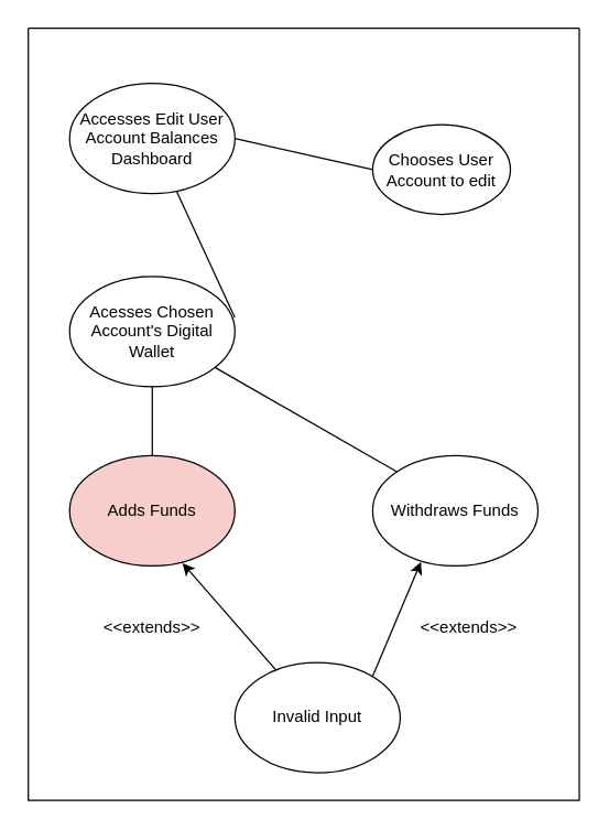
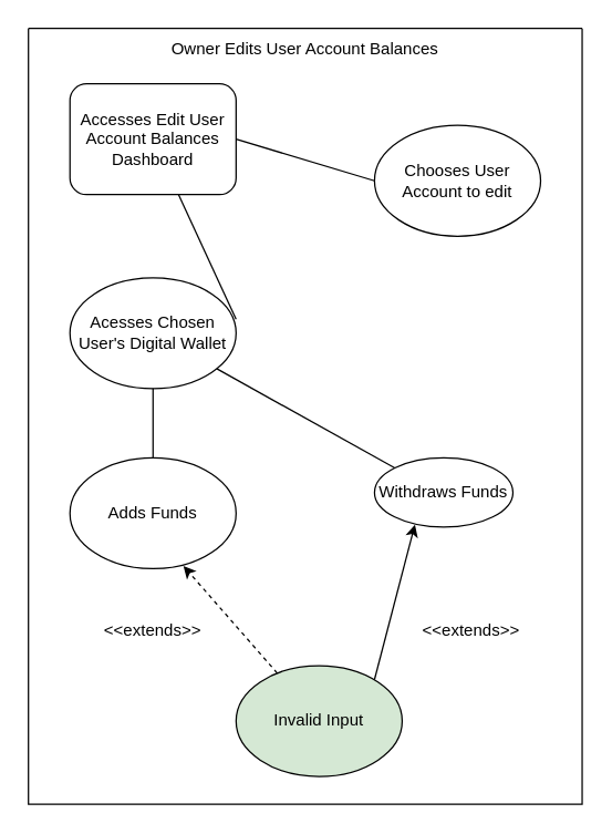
+ <mxCell id="17" value="Owner Edits User Account Balances" style="text;html=1;strokeColor=none;fillColor=none;align=center;verticalAlign=middle;whiteSpace=wrap;rounded=0;" vertex="1" parent="16"><mxGeometry x="95" width="210" height="30" as="geometry" /></mxCell>
- <mxCell id="2" value="Accesses Edit User Account Balances Dashboard" style="ellipse;whiteSpace=wrap;html=1;" vertex="1" parent="1"><mxGeometry x="50" y="60" width="120" height="80" as="geometry" /></mxCell>
+ <mxCell id="2" value="Accesses Edit User Account Balances Dashboard" style="whiteSpace=wrap;html=1;rounded=1;" vertex="1" parent="1"><mxGeometry x="50" y="60" width="120" height="80" as="geometry" /></mxCell>
- <mxCell id="3" value="Chooses User Account to edit" style="ellipse;whiteSpace=wrap;html=1;" vertex="1" parent="1"><mxGeometry x="270" y="90" width="100" height="65" as="geometry" /></mxCell>
+ <mxCell id="3" value="Chooses User Account to edit" style="ellipse;whiteSpace=wrap;html=1;" vertex="1" parent="1"><mxGeometry x="270" y="90" width="120" height="80" as="geometry" /></mxCell>
- <mxCell id="4" value="Acesses Chosen Account's Digital Wallet" style="ellipse;whiteSpace=wrap;html=1;" vertex="1" parent="1"><mxGeometry x="50" y="200" width="120" height="80" as="geometry" /></mxCell>
+ <mxCell id="4" value="Acesses Chosen User's Digital Wallet" style="ellipse;whiteSpace=wrap;html=1;" vertex="1" parent="1"><mxGeometry x="50" y="200" width="120" height="80" as="geometry" /></mxCell>
- <mxCell id="5" value="Adds Funds" style="ellipse;whiteSpace=wrap;html=1;fillColor=#f8cecc;" vertex="1" parent="1"><mxGeometry x="50" y="330" width="120" height="80" as="geometry" /></mxCell>
+ <mxCell id="5" value="Adds Funds" style="ellipse;whiteSpace=wrap;html=1;" vertex="1" parent="1"><mxGeometry x="50" y="330" width="120" height="80" as="geometry" /></mxCell>
- <mxCell id="6" value="Withdraws Funds" style="ellipse;whiteSpace=wrap;html=1;" vertex="1" parent="1"><mxGeometry x="270" y="330" width="120" height="80" as="geometry" /></mxCell>
+ <mxCell id="6" value="Withdraws Funds" style="ellipse;whiteSpace=wrap;html=1;" vertex="1" parent="1"><mxGeometry x="270" y="330" width="100" height="50" as="geometry" /></mxCell>
- <mxCell id="10" value="" style="endArrow=classic;html=1;rounded=0;entryX=0.683;entryY=0.975;entryDx=0;entryDy=0;entryPerimeter=0;" edge="1" parent="1" source="9" target="5"><mxGeometry width="50" height="50" relative="1" as="geometry"><mxPoint x="30" y="410" as="sourcePoint" /><mxPoint x="80" y="360" as="targetPoint" /></mxGeometry></mxCell>
+ <mxCell id="10" value="" style="endArrow=classic;html=1;rounded=0;entryX=0.683;entryY=0.975;entryDx=0;entryDy=0;entryPerimeter=0;dashed=1;" edge="1" parent="1" source="9" target="5"><mxGeometry width="50" height="50" relative="1" as="geometry"><mxPoint x="30" y="410" as="sourcePoint" /><mxPoint x="80" y="360" as="targetPoint" /></mxGeometry></mxCell>
- <mxCell id="9" value="Invalid Input" style="ellipse;whiteSpace=wrap;html=1;" vertex="1" parent="1"><mxGeometry x="170" y="480" width="120" height="80" as="geometry" /></mxCell>
+ <mxCell id="9" value="Invalid Input" style="ellipse;whiteSpace=wrap;html=1;fillColor=#d5e8d4;" vertex="1" parent="1"><mxGeometry x="170" y="480" width="120" height="80" as="geometry" /></mxCell>
